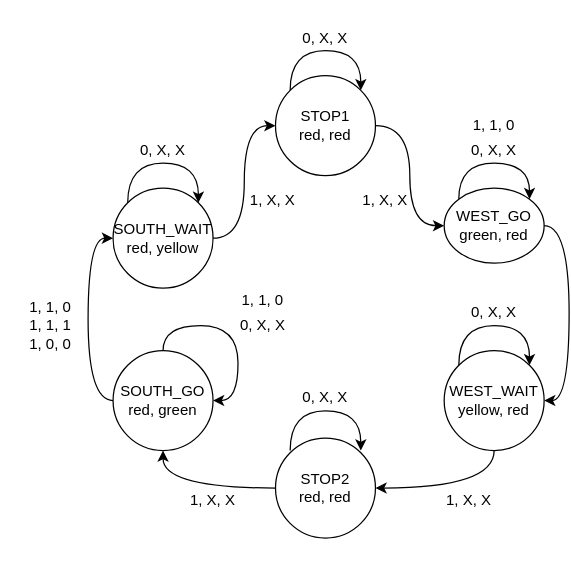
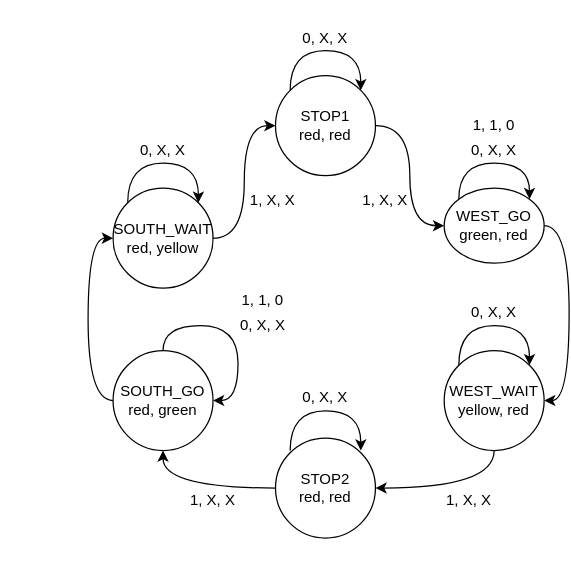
- <mxCell id="29" value="1, 1, 0&lt;br&gt;1, 1, 1&lt;br&gt;1, 0, 0" style="text;html=1;strokeColor=none;fillColor=none;align=center;verticalAlign=middle;whiteSpace=wrap;rounded=0;" parent="1" vertex="1"><mxGeometry x="20" y="230" width="40" height="60" as="geometry" /></mxCell>
